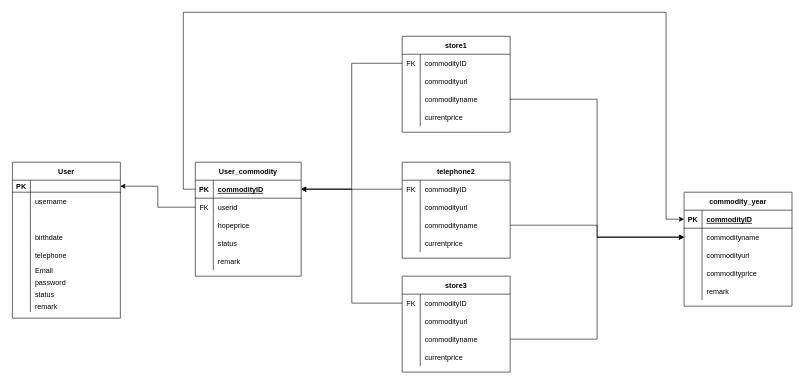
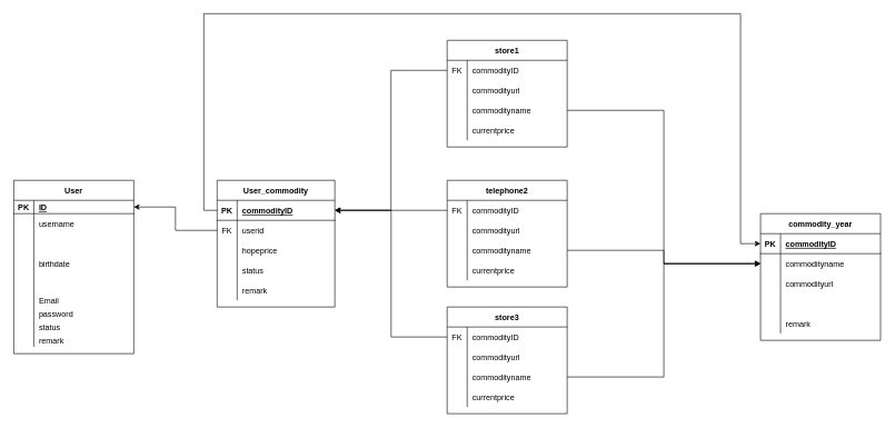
+ <mxCell id="5" value="ID" style="shape=partialRectangle;connectable=0;fillColor=none;top=0;left=0;bottom=0;right=0;align=left;spacingLeft=6;fontStyle=5;overflow=hidden;" vertex="1" parent="3"><mxGeometry x="30" width="150" height="20" as="geometry" /></mxCell>
- <mxCell id="16" value="telephone" style="shape=partialRectangle;connectable=0;fillColor=none;top=0;left=0;bottom=0;right=0;align=left;spacingLeft=6;overflow=hidden;" vertex="1" parent="14"><mxGeometry x="30" width="150" height="30" as="geometry" /></mxCell>
- <mxCell id="102" value="commodityprice" style="shape=partialRectangle;connectable=0;fillColor=none;top=0;left=0;bottom=0;right=0;align=left;spacingLeft=6;overflow=hidden;" vertex="1" parent="100"><mxGeometry x="30" width="150" height="30" as="geometry" /></mxCell>
